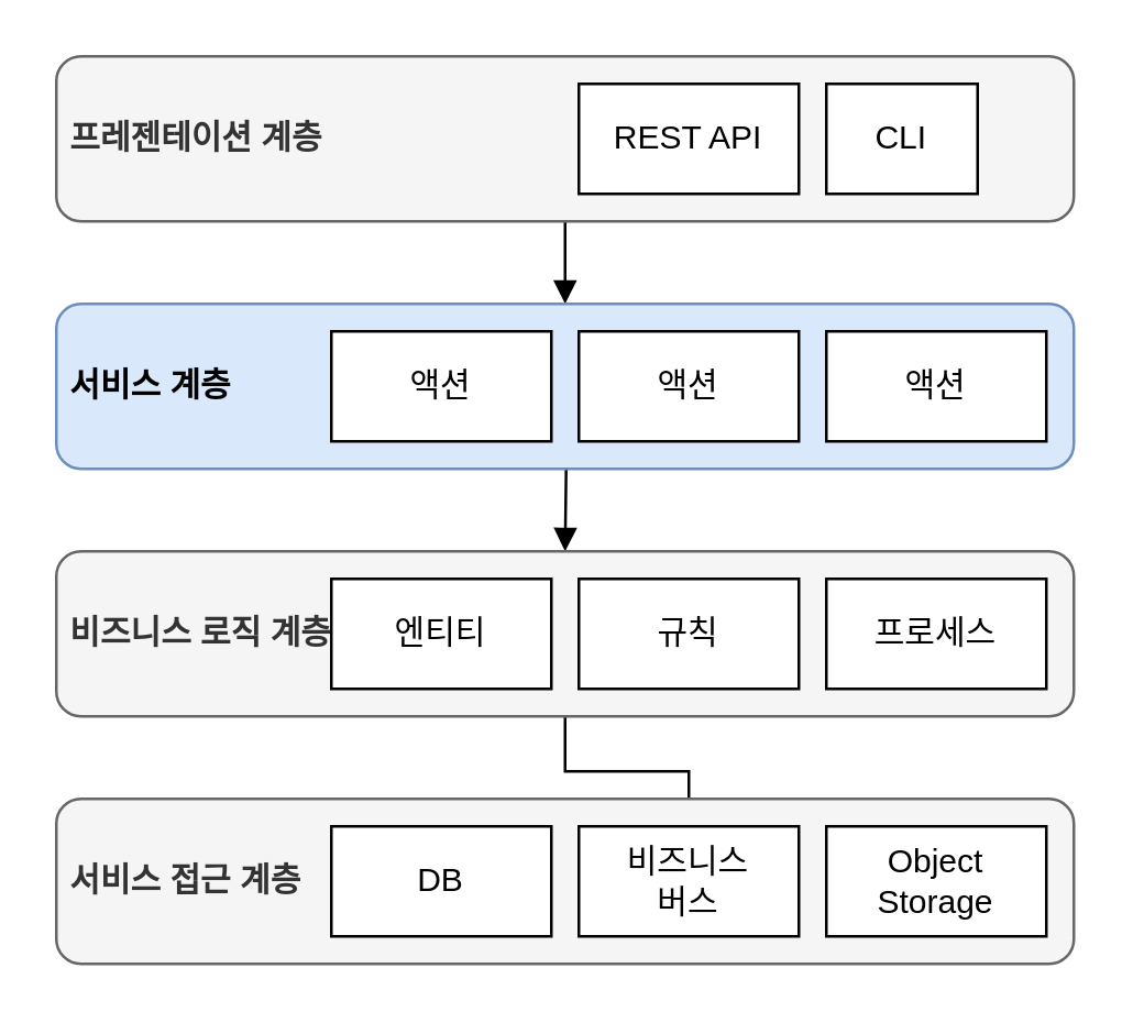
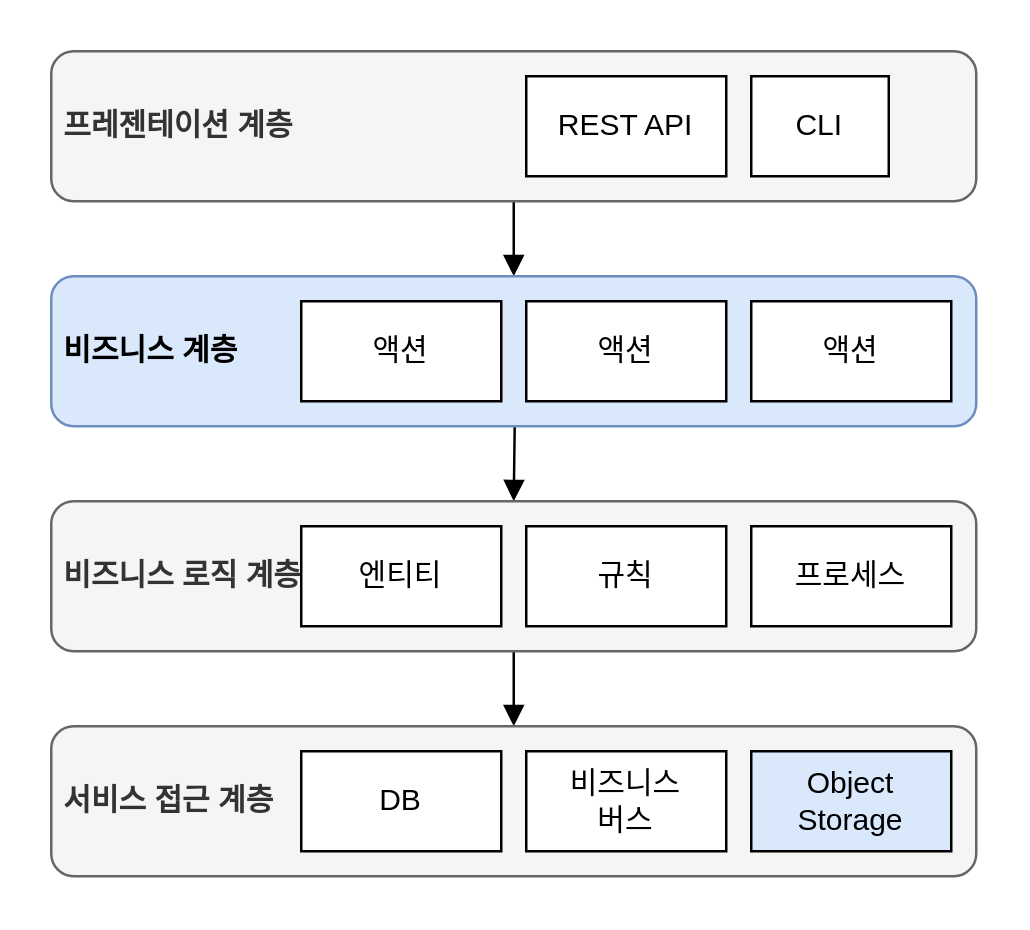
- <mxCell id="16" value="&amp;nbsp;&lt;b&gt;서비스 계층&lt;/b&gt;" style="rounded=1;whiteSpace=wrap;html=1;fillColor=#dae8fc;strokeColor=#6c8ebf;align=left;" vertex="1" parent="1"><mxGeometry x="20" y="110" width="370" height="60" as="geometry" /></mxCell>
+ <mxCell id="16" value="&amp;nbsp;&lt;b&gt;비즈니스 계층&lt;/b&gt;" style="rounded=1;whiteSpace=wrap;html=1;fillColor=#dae8fc;strokeColor=#6c8ebf;align=left;" vertex="1" parent="1"><mxGeometry x="20" y="110" width="370" height="60" as="geometry" /></mxCell>
- <mxCell id="7" style="edgeStyle=orthogonalEdgeStyle;rounded=0;orthogonalLoop=1;jettySize=auto;html=1;endArrow=block;endFill=1;" edge="1" parent="1" source="8" target="13"><mxGeometry relative="1" as="geometry" /></mxCell>
+ <mxCell id="7" style="edgeStyle=orthogonalEdgeStyle;rounded=0;orthogonalLoop=1;jettySize=auto;html=1;entryX=0.5;entryY=0;entryDx=0;entryDy=0;endArrow=block;endFill=1;" edge="1" parent="1" source="8" target="12"><mxGeometry relative="1" as="geometry" /></mxCell>
- <mxCell id="15" value="Object&lt;div&gt;Storage&lt;/div&gt;" style="rounded=0;whiteSpace=wrap;html=1;" vertex="1" parent="1"><mxGeometry x="300" y="300" width="80" height="40" as="geometry" /></mxCell>
+ <mxCell id="15" value="Object&lt;div&gt;Storage&lt;/div&gt;" style="rounded=0;whiteSpace=wrap;html=1;fillColor=#dae8fc;" vertex="1" parent="1"><mxGeometry x="300" y="300" width="80" height="40" as="geometry" /></mxCell>
